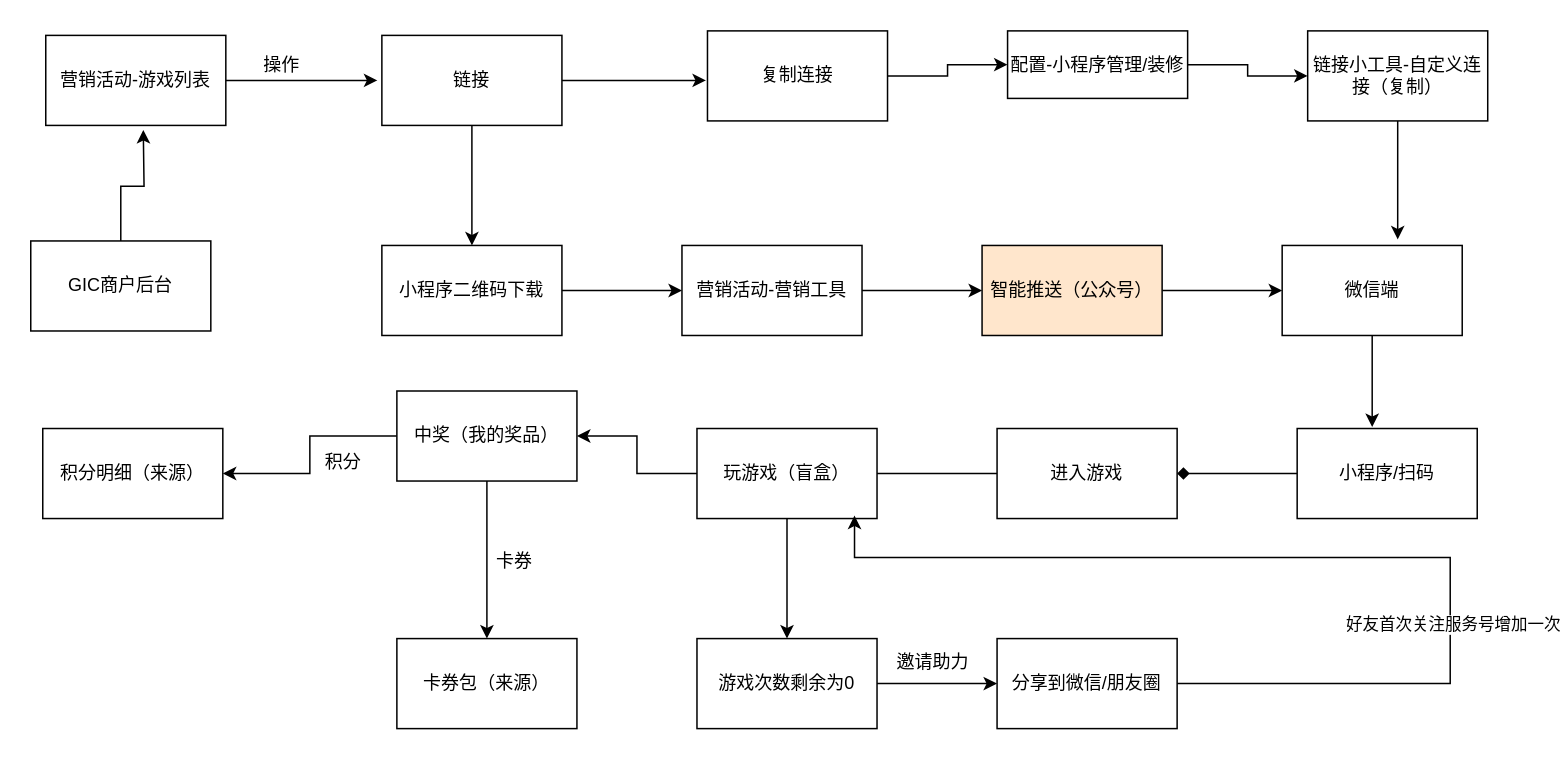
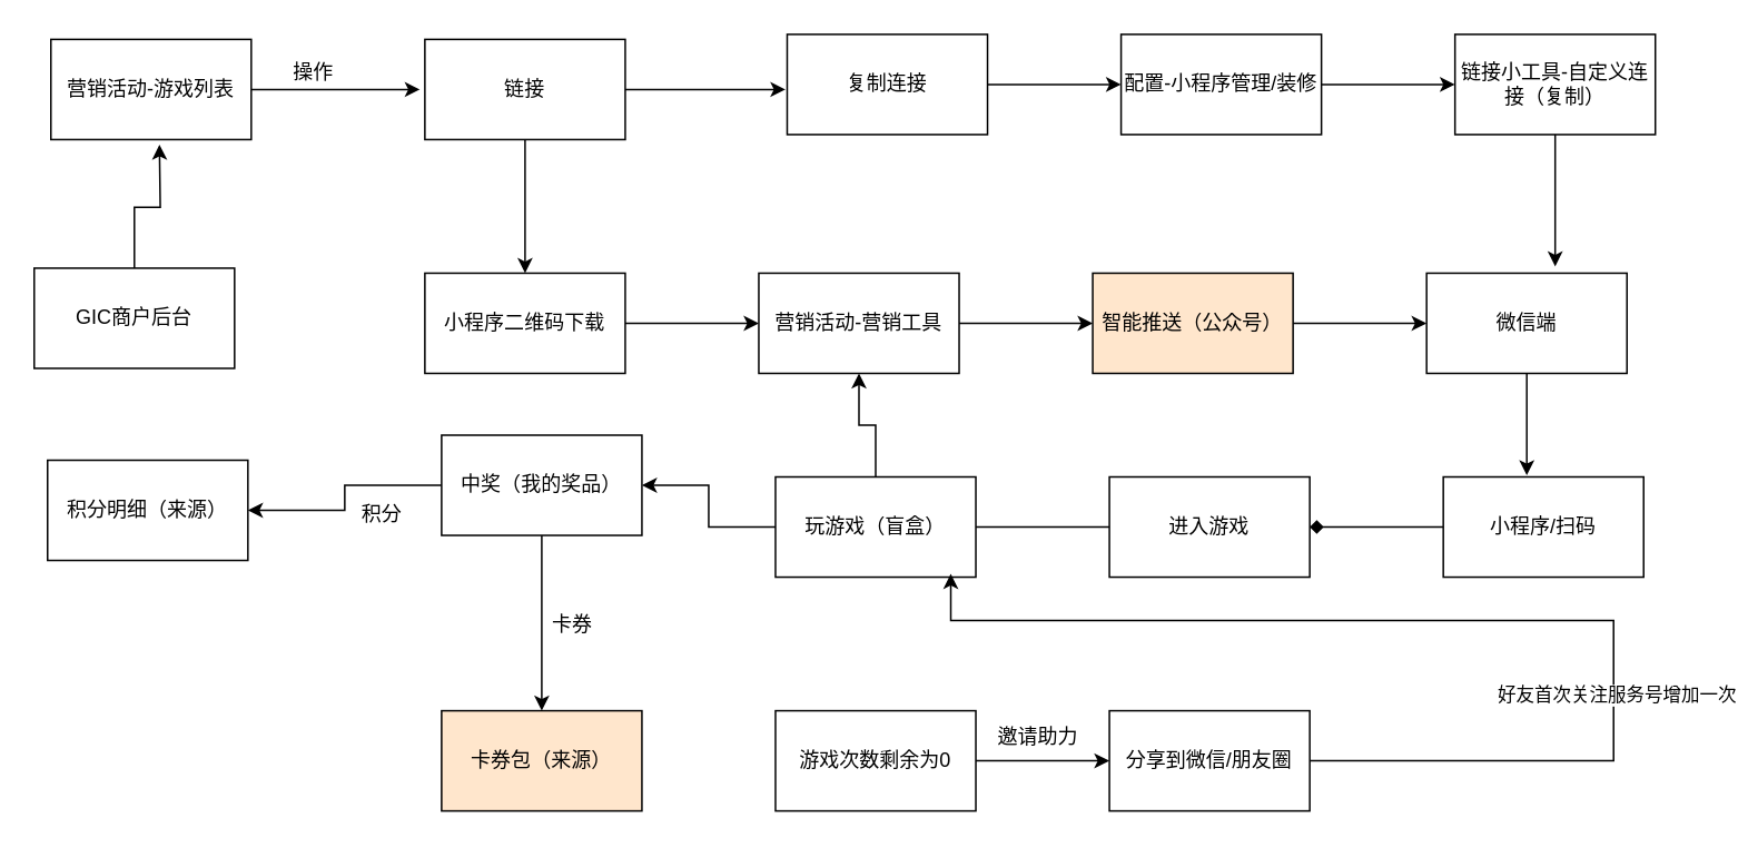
- <mxCell id="13" value="配置-小程序管理/装修" style="whiteSpace=wrap;html=1;rounded=0;" vertex="1" parent="1"><mxGeometry x="671" y="20" width="120" height="45" as="geometry" /></mxCell>
+ <mxCell id="13" value="配置-小程序管理/装修" style="whiteSpace=wrap;html=1;rounded=0;" vertex="1" parent="1"><mxGeometry x="671" y="20" width="120" height="60" as="geometry" /></mxCell>
- <mxCell id="32" value="积分明细（来源）" style="whiteSpace=wrap;html=1;rounded=0;" vertex="1" parent="1"><mxGeometry x="28" y="285" width="120" height="60" as="geometry" /></mxCell>
+ <mxCell id="32" value="积分明细（来源）" style="whiteSpace=wrap;html=1;rounded=0;" vertex="1" parent="1"><mxGeometry x="28" y="275" width="120" height="60" as="geometry" /></mxCell>
- <mxCell id="27" value="" style="edgeStyle=orthogonalEdgeStyle;rounded=0;orthogonalLoop=1;jettySize=auto;html=1;" edge="1" parent="1" source="28" target="37"><mxGeometry relative="1" as="geometry" /></mxCell>
+ <mxCell id="27" value="" style="edgeStyle=orthogonalEdgeStyle;rounded=0;orthogonalLoop=1;jettySize=auto;html=1;" edge="1" parent="1" source="28" target="17"><mxGeometry relative="1" as="geometry" /></mxCell>
- <mxCell id="34" value="卡券包（来源）" style="whiteSpace=wrap;html=1;rounded=0;" vertex="1" parent="1"><mxGeometry x="264" y="425" width="120" height="60" as="geometry" /></mxCell>
+ <mxCell id="34" value="卡券包（来源）" style="whiteSpace=wrap;html=1;rounded=0;fillColor=#ffe6cc;" vertex="1" parent="1"><mxGeometry x="264" y="425" width="120" height="60" as="geometry" /></mxCell>
